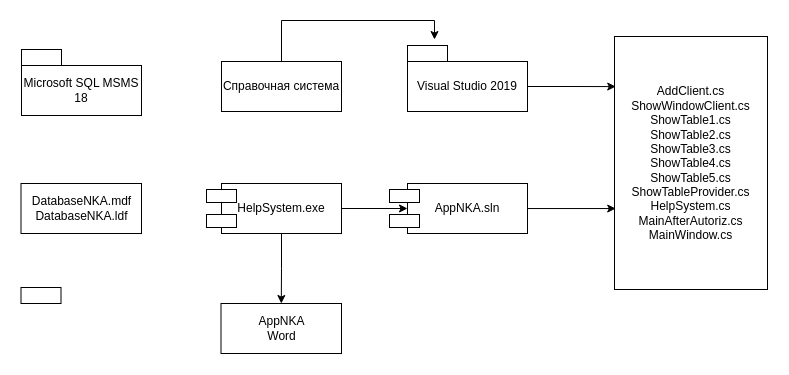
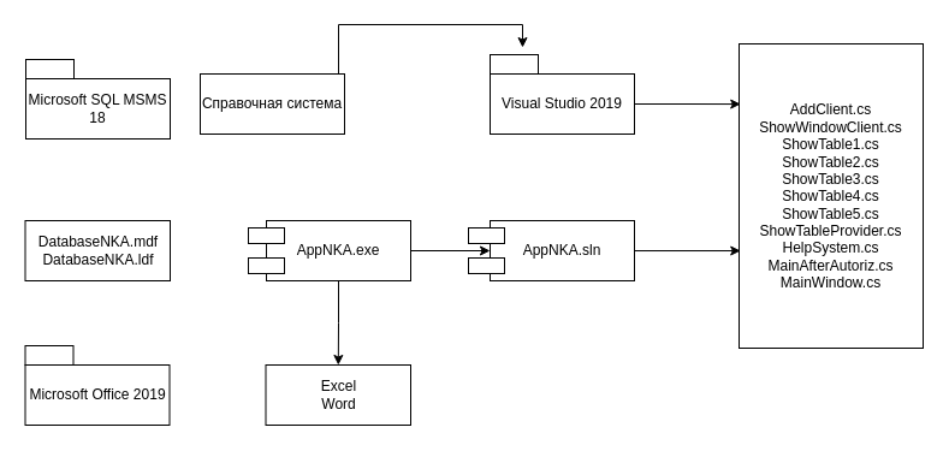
- <mxCell id="17" value="Справочная система" style="rounded=0;whiteSpace=wrap;html=1;" vertex="1" parent="1"><mxGeometry x="221" y="61" width="120" height="50" as="geometry" /></mxCell>
+ <mxCell id="17" value="Справочная система" style="rounded=0;whiteSpace=wrap;html=1;" vertex="1" parent="1"><mxGeometry x="166" y="61" width="120" height="50" as="geometry" /></mxCell>
- <mxCell id="5" value="HelpSystem.exe" style="rounded=0;whiteSpace=wrap;html=1;" parent="1" vertex="1"><mxGeometry x="221" y="183" width="120" height="50" as="geometry" /></mxCell>
+ <mxCell id="5" value="AppNKA.exe" style="rounded=0;whiteSpace=wrap;html=1;" parent="1" vertex="1"><mxGeometry x="221" y="183" width="120" height="50" as="geometry" /></mxCell>
+ <mxCell id="2" value="Microsoft Office 2019" style="rounded=0;whiteSpace=wrap;html=1;" parent="1" vertex="1"><mxGeometry x="20.5" y="303" width="120" height="50" as="geometry" /></mxCell>
- <mxCell id="7" value="AppNKA&lt;br&gt;Word" style="rounded=0;whiteSpace=wrap;html=1;" parent="1" vertex="1"><mxGeometry x="220.5" y="303" width="120.5" height="50" as="geometry" /></mxCell>
+ <mxCell id="7" value="Excel&lt;br&gt;Word" style="rounded=0;whiteSpace=wrap;html=1;" parent="1" vertex="1"><mxGeometry x="220.5" y="303" width="120.5" height="50" as="geometry" /></mxCell>
